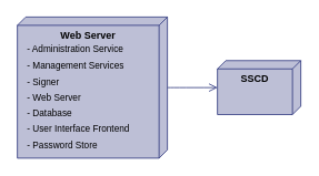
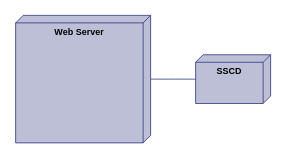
- <mxCell id="2" style="edgeStyle=none;curved=1;rounded=0;orthogonalLoop=1;jettySize=auto;html=1;fontSize=12;startSize=8;endSize=8;endArrow=open;endFill=0;strokeColor=#232c77;" edge="1" parent="1" source="3" target="4"><mxGeometry relative="1" as="geometry" /></mxCell>
+ <mxCell id="2" style="edgeStyle=none;curved=1;rounded=0;orthogonalLoop=1;jettySize=auto;html=1;fontSize=12;startSize=8;endSize=8;endArrow=none;endFill=0;strokeColor=#232c77;" edge="1" parent="1" source="3" target="4"><mxGeometry relative="1" as="geometry" /></mxCell>
- <mxCell id="5" value="&lt;blockquote style=&quot;margin: 0 0 0 40px; border: none; padding: 0px;&quot;&gt;&lt;/blockquote&gt;&lt;span style=&quot;background-color: initial; font-size: 11px;&quot;&gt;- Administration Service&lt;/span&gt;&lt;br&gt;&lt;blockquote style=&quot;margin: 0 0 0 40px; border: none; padding: 0px;&quot;&gt;&lt;/blockquote&gt;&lt;span style=&quot;background-color: initial; font-size: 11px;&quot;&gt;- Management Services&lt;/span&gt;&lt;br&gt;&lt;blockquote style=&quot;margin: 0 0 0 40px; border: none; padding: 0px;&quot;&gt;&lt;/blockquote&gt;&lt;span style=&quot;background-color: initial; font-size: 11px;&quot;&gt;- Signer&lt;/span&gt;&lt;br&gt;&lt;blockquote style=&quot;margin: 0 0 0 40px; border: none; padding: 0px;&quot;&gt;&lt;/blockquote&gt;&lt;span style=&quot;background-color: initial; font-size: 11px;&quot;&gt;- Web Server&lt;/span&gt;&lt;br&gt;&lt;blockquote style=&quot;margin: 0 0 0 40px; border: none; padding: 0px;&quot;&gt;&lt;/blockquote&gt;&lt;span style=&quot;background-color: initial; font-size: 11px;&quot;&gt;- Database&lt;/span&gt;&lt;br&gt;&lt;blockquote style=&quot;margin: 0 0 0 40px; border: none; padding: 0px;&quot;&gt;&lt;/blockquote&gt;&lt;span style=&quot;background-color: initial; font-size: 11px;&quot;&gt;- User Interface Frontend&lt;/span&gt;&lt;br&gt;&lt;span style=&quot;font-size: 11px; background-color: initial;&quot;&gt;- Password Store&lt;/span&gt;" style="text;html=1;strokeColor=none;fillColor=none;align=left;verticalAlign=middle;whiteSpace=wrap;rounded=0;fontSize=16;" vertex="1" parent="1"><mxGeometry x="30" y="50" width="160" height="130" as="geometry" /></mxCell>
